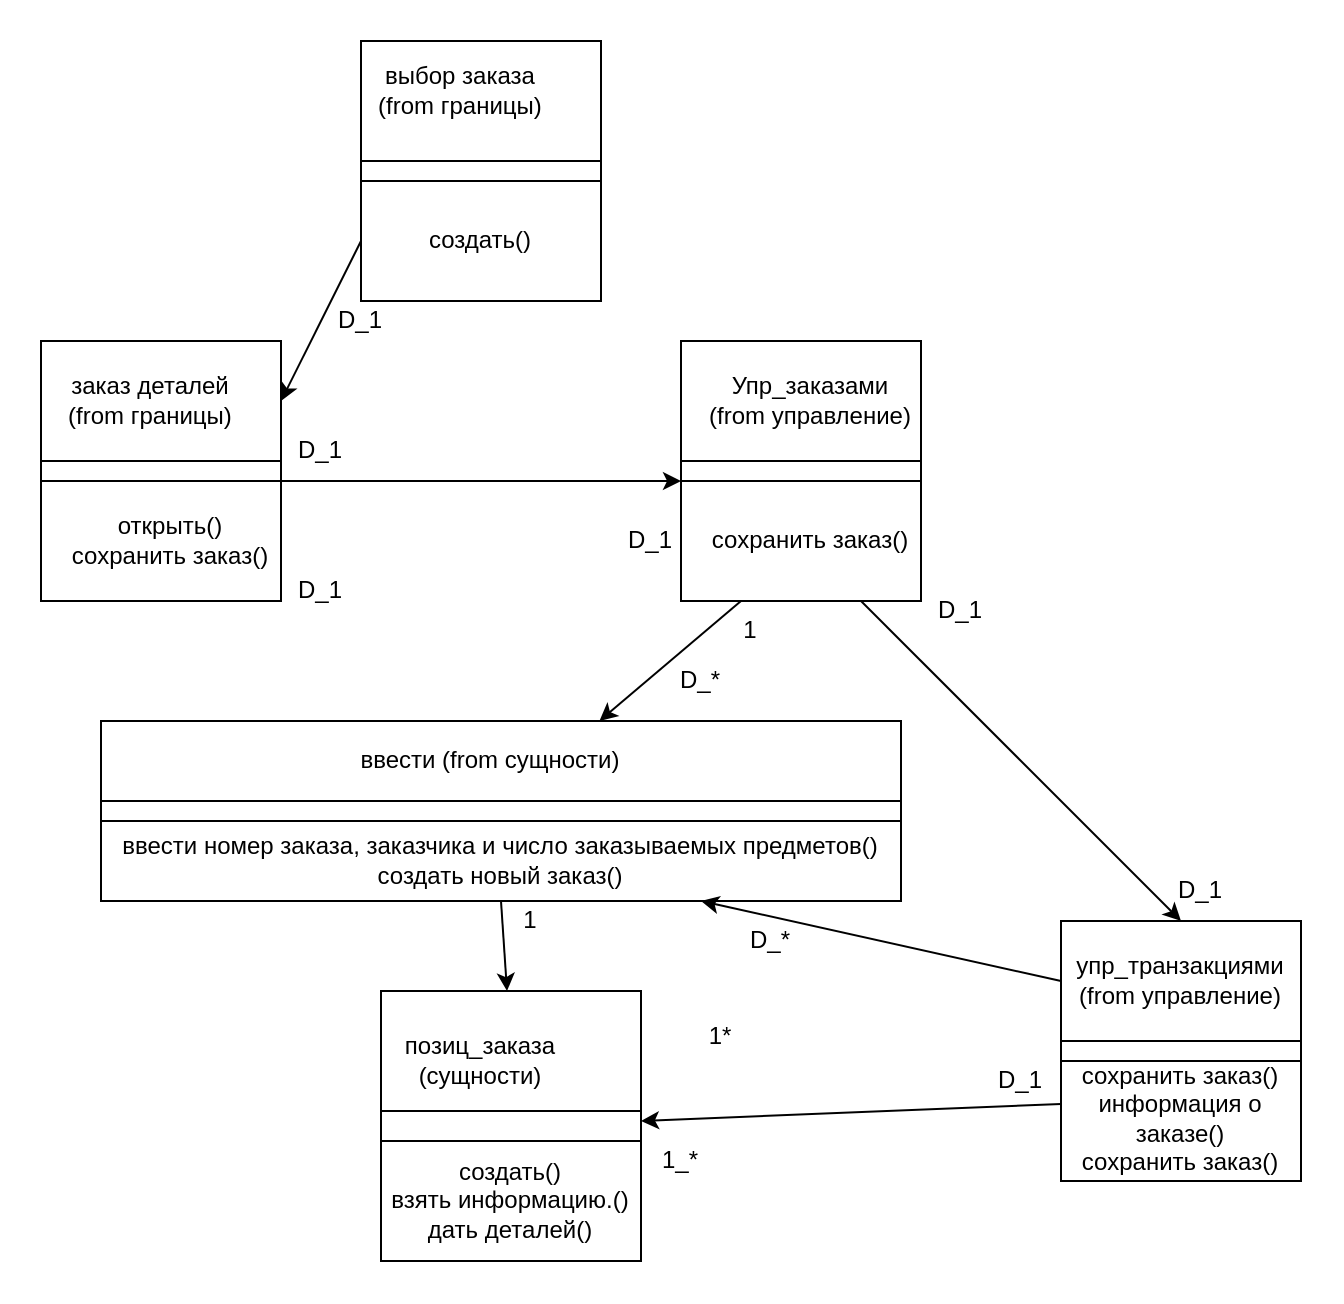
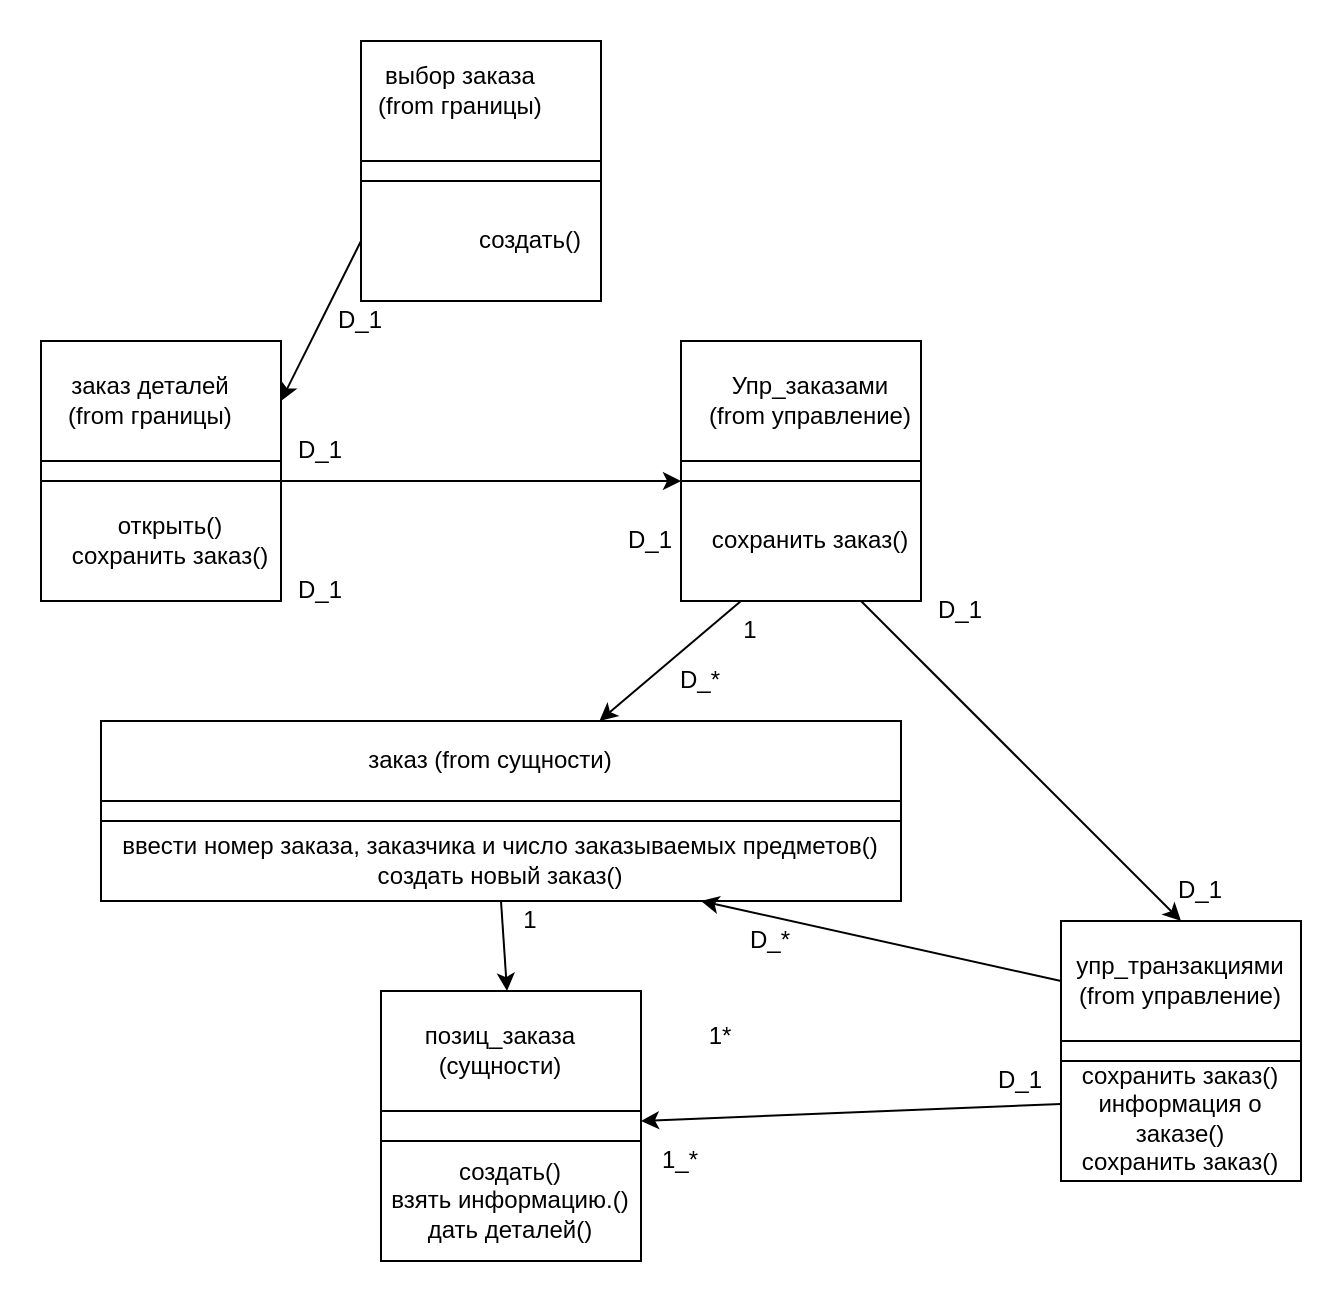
- <mxCell id="5" value="&lt;font style=&quot;vertical-align: inherit;&quot;&gt;&lt;font style=&quot;vertical-align: inherit;&quot;&gt;создать()&lt;/font&gt;&lt;/font&gt;" style="text;html=1;strokeColor=none;fillColor=none;align=center;verticalAlign=middle;whiteSpace=wrap;rounded=0;" vertex="1" parent="1"><mxGeometry x="210" y="100" width="60" height="40" as="geometry" /></mxCell>
+ <mxCell id="5" value="&lt;font style=&quot;vertical-align: inherit;&quot;&gt;&lt;font style=&quot;vertical-align: inherit;&quot;&gt;создать()&lt;/font&gt;&lt;/font&gt;" style="text;html=1;strokeColor=none;fillColor=none;align=center;verticalAlign=middle;whiteSpace=wrap;rounded=0;" vertex="1" parent="1"><mxGeometry x="235" y="100" width="60" height="40" as="geometry" /></mxCell>
- <mxCell id="15" value="ввести (from сущности)" style="text;html=1;strokeColor=none;fillColor=none;align=center;verticalAlign=middle;whiteSpace=wrap;rounded=0;" vertex="1" parent="1"><mxGeometry x="140" y="365" width="210" height="30" as="geometry" /></mxCell>
+ <mxCell id="15" value="заказ (from сущности)" style="text;html=1;strokeColor=none;fillColor=none;align=center;verticalAlign=middle;whiteSpace=wrap;rounded=0;" vertex="1" parent="1"><mxGeometry x="140" y="365" width="210" height="30" as="geometry" /></mxCell>
- <mxCell id="20" value="позиц_заказа (сущности)" style="text;html=1;strokeColor=none;fillColor=none;align=center;verticalAlign=middle;whiteSpace=wrap;rounded=0;" vertex="1" parent="1"><mxGeometry x="210" y="515" width="60" height="30" as="geometry" /></mxCell>
+ <mxCell id="20" value="позиц_заказа (сущности)" style="text;html=1;strokeColor=none;fillColor=none;align=center;verticalAlign=middle;whiteSpace=wrap;rounded=0;" vertex="1" parent="1"><mxGeometry x="220" y="510" width="60" height="30" as="geometry" /></mxCell>
